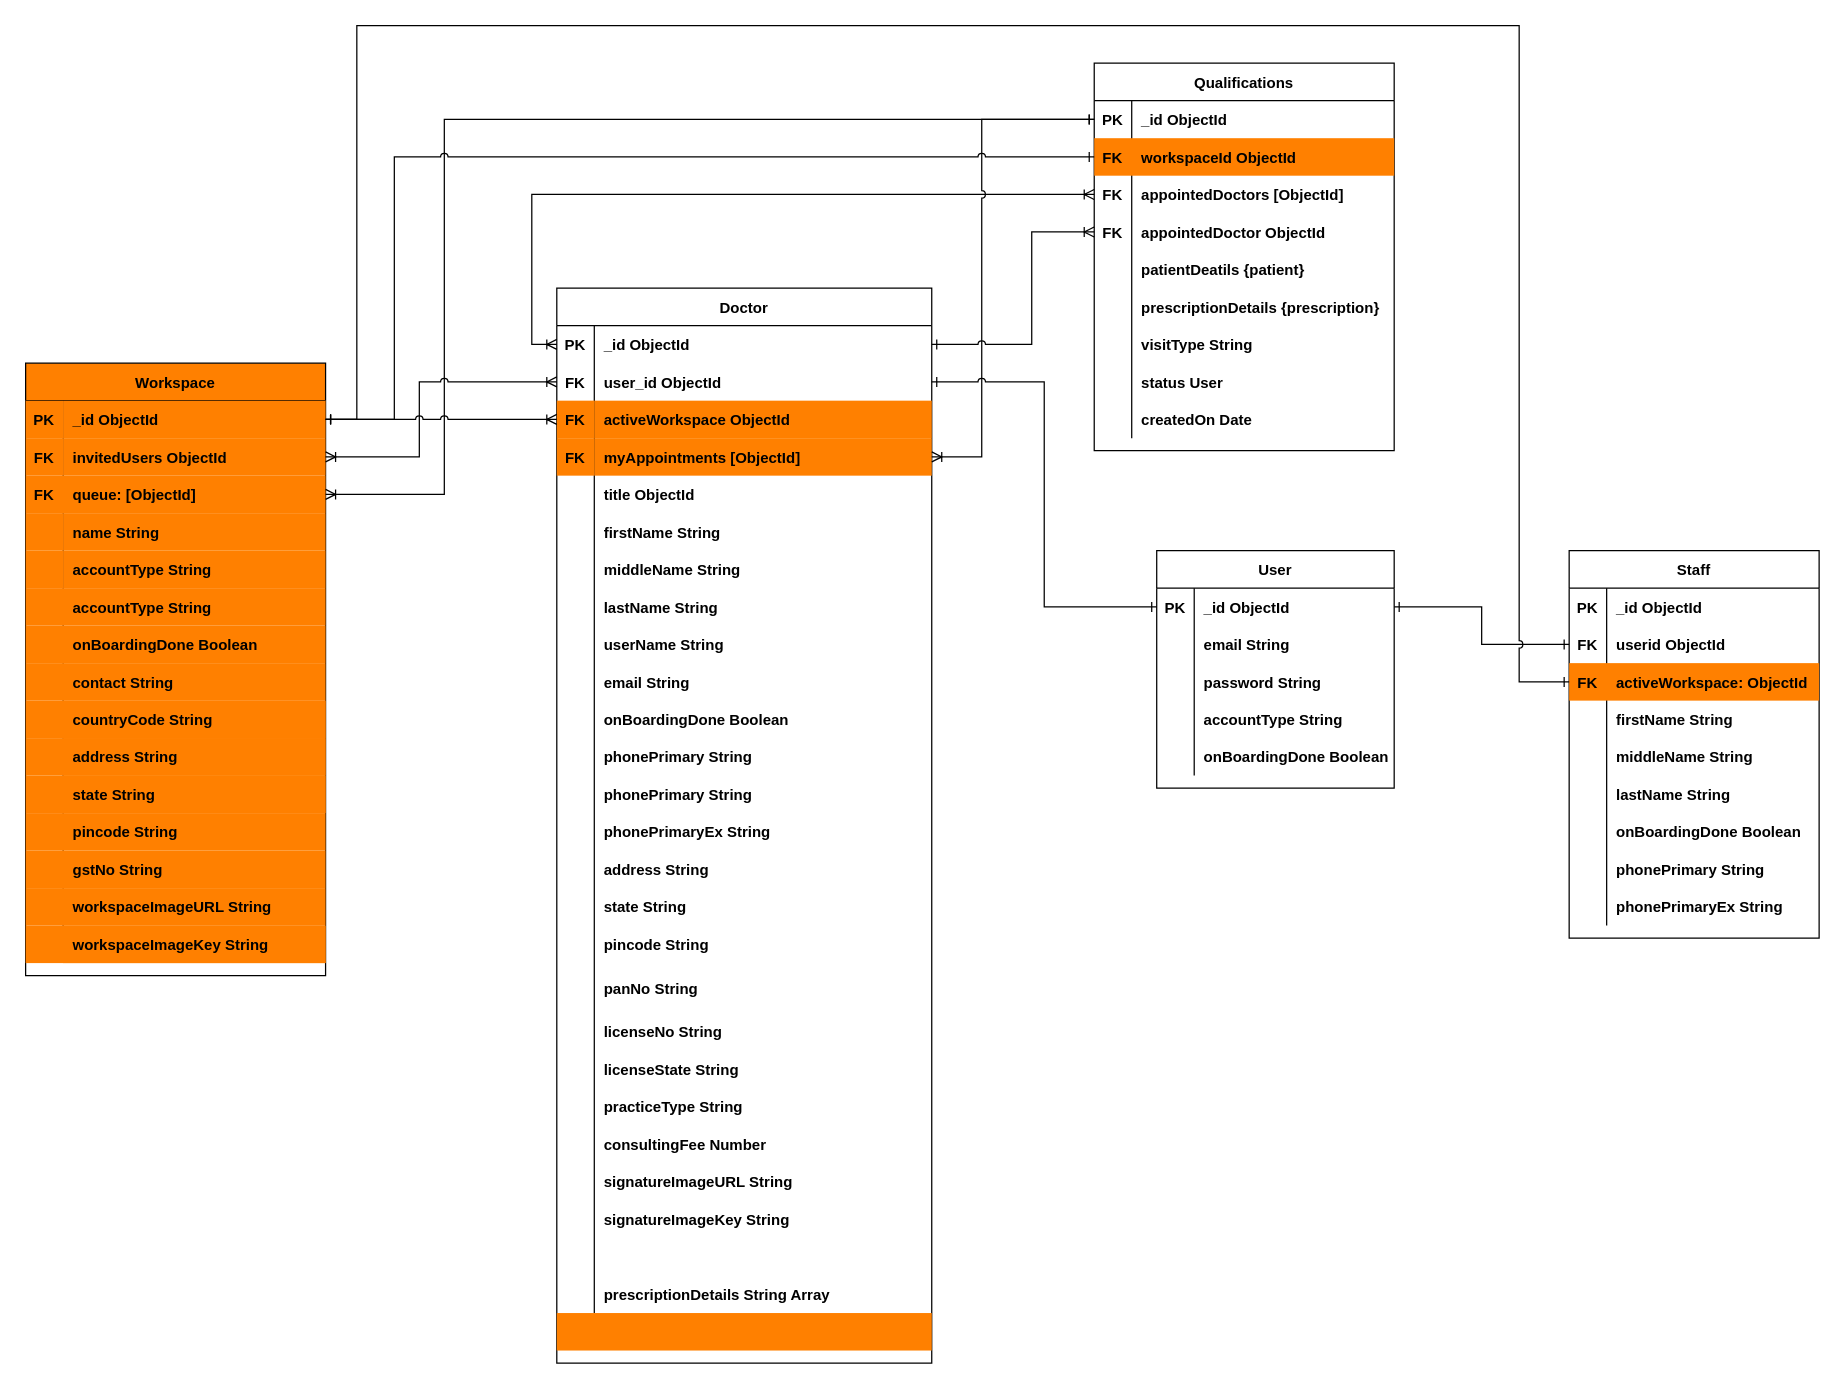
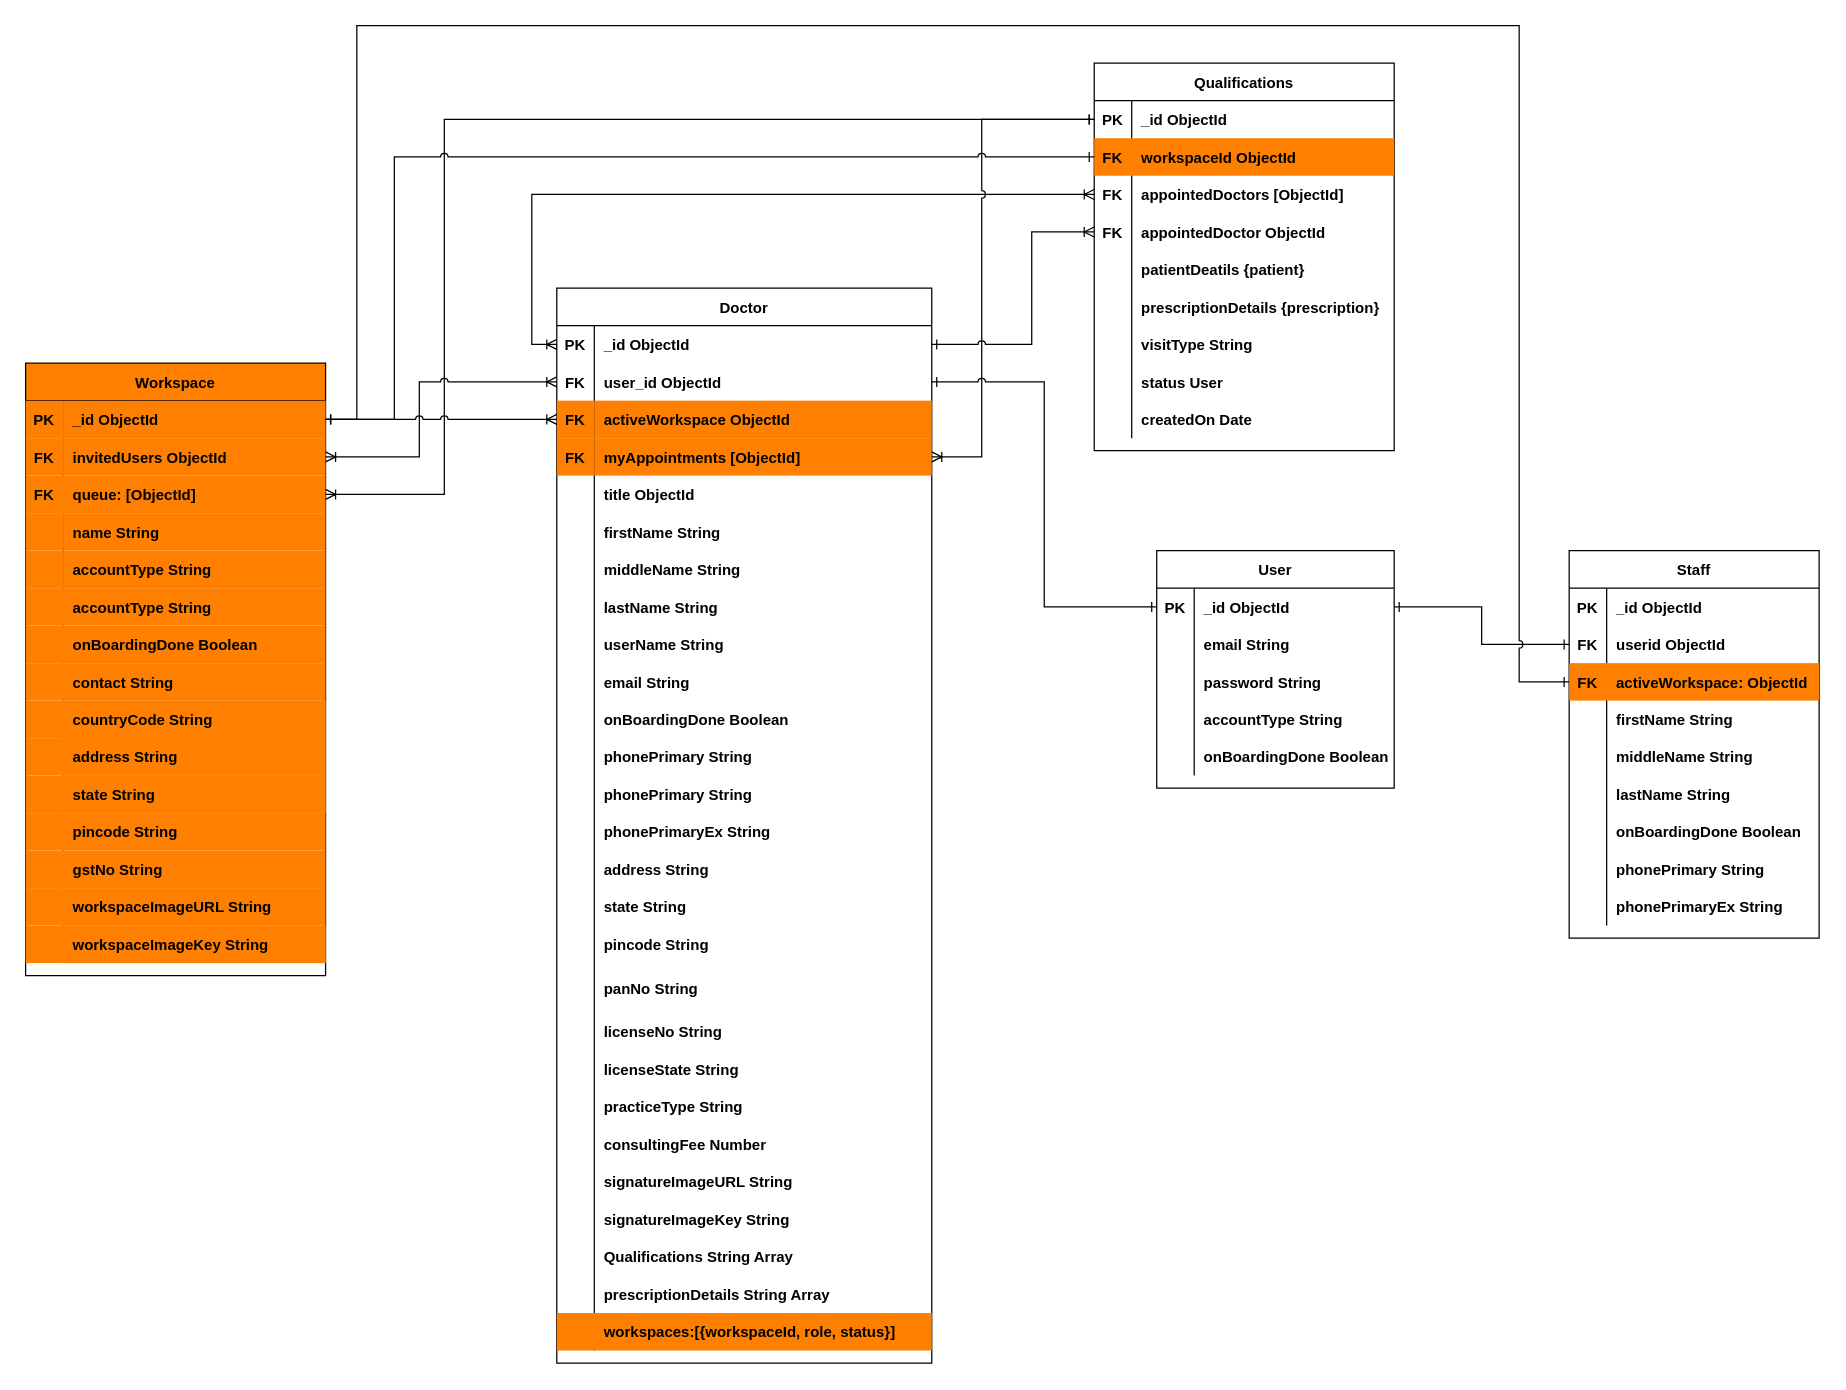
+ <mxCell id="93" value="Qualifications String Array" style="shape=partialRectangle;connectable=0;fillColor=none;top=0;left=0;bottom=0;right=0;align=left;spacingLeft=6;overflow=hidden;fontStyle=1" vertex="1" parent="91"><mxGeometry x="30" width="270" height="30" as="geometry" /></mxCell>
+ <mxCell id="99" value="workspaces:[{workspaceId, role, status}]" style="shape=partialRectangle;connectable=0;fillColor=none;top=0;left=0;bottom=0;right=0;align=left;spacingLeft=6;overflow=hidden;fontStyle=1" vertex="1" parent="97"><mxGeometry x="30" width="270" height="30" as="geometry" /></mxCell>
